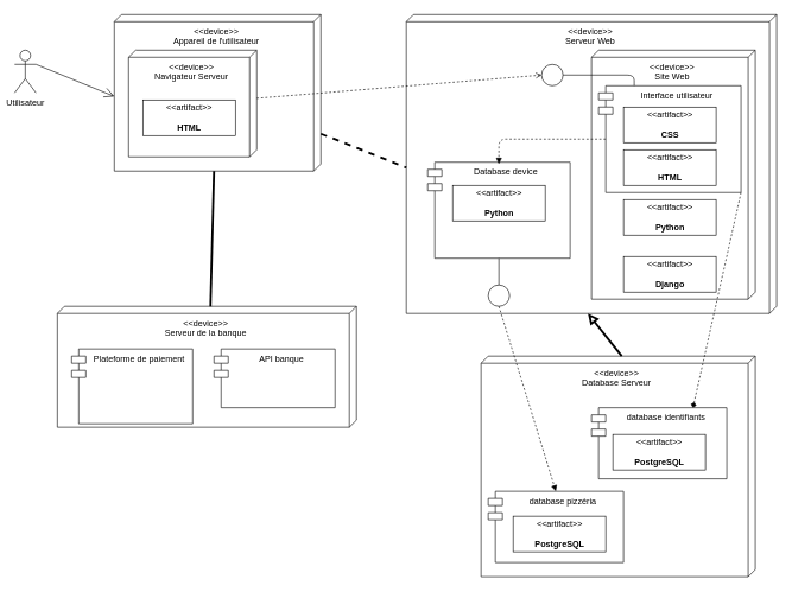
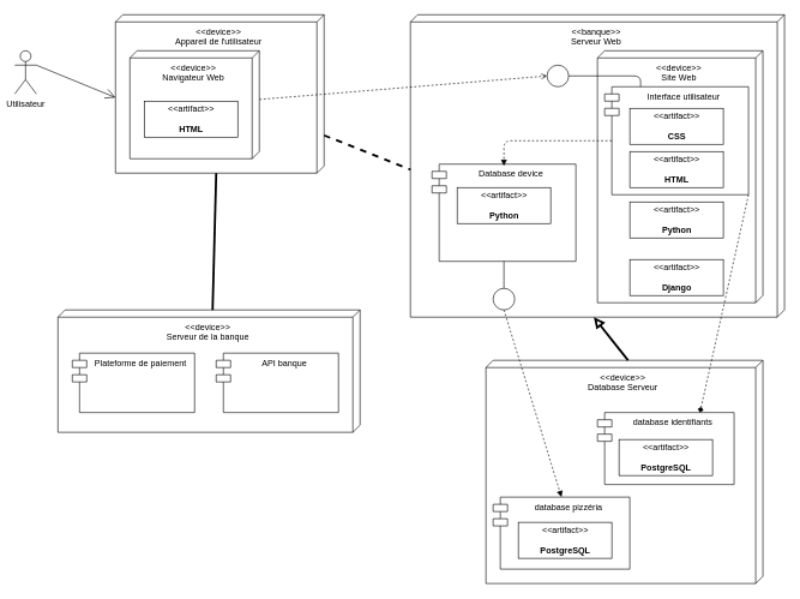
- <mxCell id="4" value="&amp;lt;&amp;lt;device&amp;gt;&amp;gt;&lt;br&gt;Serveur Web" style="verticalAlign=top;align=center;shape=cube;size=10;direction=south;html=1;boundedLbl=1;spacingLeft=5;" vertex="1" parent="1"><mxGeometry x="570" y="20" width="520" height="420" as="geometry" /></mxCell>
+ <mxCell id="4" value="&amp;lt;&amp;lt;banque&amp;gt;&amp;gt;&lt;br&gt;Serveur Web" style="verticalAlign=top;align=center;shape=cube;size=10;direction=south;html=1;boundedLbl=1;spacingLeft=5;" vertex="1" parent="1"><mxGeometry x="570" y="20" width="520" height="420" as="geometry" /></mxCell>
- <mxCell id="7" value="&amp;lt;&amp;lt;device&amp;gt;&amp;gt;&lt;br&gt;Navigateur Serveur" style="verticalAlign=top;align=center;shape=cube;size=10;direction=south;html=1;boundedLbl=1;spacingLeft=5;" vertex="1" parent="1"><mxGeometry x="180" y="70" width="180" height="150" as="geometry" /></mxCell>
+ <mxCell id="7" value="&amp;lt;&amp;lt;device&amp;gt;&amp;gt;&lt;br&gt;Navigateur Web" style="verticalAlign=top;align=center;shape=cube;size=10;direction=south;html=1;boundedLbl=1;spacingLeft=5;" vertex="1" parent="1"><mxGeometry x="180" y="70" width="180" height="150" as="geometry" /></mxCell>
- <mxCell id="16" value="Plateforme de paiement" style="shape=module;align=left;spacingLeft=20;align=center;verticalAlign=top;" vertex="1" parent="1"><mxGeometry x="100" y="490" width="170" height="105" as="geometry" /></mxCell>
+ <mxCell id="16" value="Plateforme de paiement" style="shape=module;align=left;spacingLeft=20;align=center;verticalAlign=top;" vertex="1" parent="1"><mxGeometry x="100" y="490" width="170" height="82.5" as="geometry" /></mxCell>
